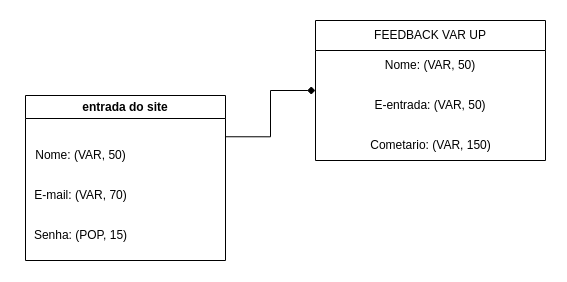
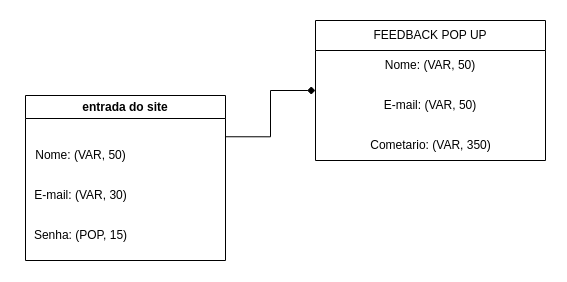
- <mxCell id="7" value="FEEDBACK VAR UP" style="swimlane;fontStyle=0;childLayout=stackLayout;horizontal=1;startSize=30;horizontalStack=0;resizeParent=1;resizeParentMax=0;resizeLast=0;collapsible=1;marginBottom=0;whiteSpace=wrap;html=1;" vertex="1" parent="1"><mxGeometry x="315" y="20" width="230" height="140" as="geometry" /></mxCell>
+ <mxCell id="7" value="FEEDBACK POP UP" style="swimlane;fontStyle=0;childLayout=stackLayout;horizontal=1;startSize=30;horizontalStack=0;resizeParent=1;resizeParentMax=0;resizeLast=0;collapsible=1;marginBottom=0;whiteSpace=wrap;html=1;" vertex="1" parent="1"><mxGeometry x="315" y="20" width="230" height="140" as="geometry" /></mxCell>
- <mxCell id="9" value="E-entrada: (VAR, 50)" style="text;strokeColor=none;fillColor=none;align=center;verticalAlign=middle;spacingLeft=4;spacingRight=4;overflow=hidden;points=[[0,0.5],[1,0.5]];portConstraint=eastwest;rotatable=0;whiteSpace=wrap;html=1;" vertex="1" parent="7"><mxGeometry y="60" width="230" height="50" as="geometry" /></mxCell>
+ <mxCell id="9" value="E-mail: (VAR, 50)" style="text;strokeColor=none;fillColor=none;align=center;verticalAlign=middle;spacingLeft=4;spacingRight=4;overflow=hidden;points=[[0,0.5],[1,0.5]];portConstraint=eastwest;rotatable=0;whiteSpace=wrap;html=1;" vertex="1" parent="7"><mxGeometry y="60" width="230" height="50" as="geometry" /></mxCell>
- <mxCell id="10" value="Cometario: (VAR, 150)" style="text;html=1;align=center;verticalAlign=middle;resizable=0;points=[];autosize=1;strokeColor=none;fillColor=none;" vertex="1" parent="7"><mxGeometry y="110" width="230" height="30" as="geometry" /></mxCell>
+ <mxCell id="10" value="Cometario: (VAR, 350)" style="text;html=1;align=center;verticalAlign=middle;resizable=0;points=[];autosize=1;strokeColor=none;fillColor=none;" vertex="1" parent="7"><mxGeometry y="110" width="230" height="30" as="geometry" /></mxCell>
- <mxCell id="5" value="E-mail: (VAR, 70)" style="text;html=1;align=center;verticalAlign=middle;resizable=0;points=[];autosize=1;strokeColor=none;fillColor=none;" vertex="1" parent="3"><mxGeometry x="-5" y="85" width="120" height="30" as="geometry" /></mxCell>
+ <mxCell id="5" value="E-mail: (VAR, 30)" style="text;html=1;align=center;verticalAlign=middle;resizable=0;points=[];autosize=1;strokeColor=none;fillColor=none;" vertex="1" parent="3"><mxGeometry x="-5" y="85" width="120" height="30" as="geometry" /></mxCell>
